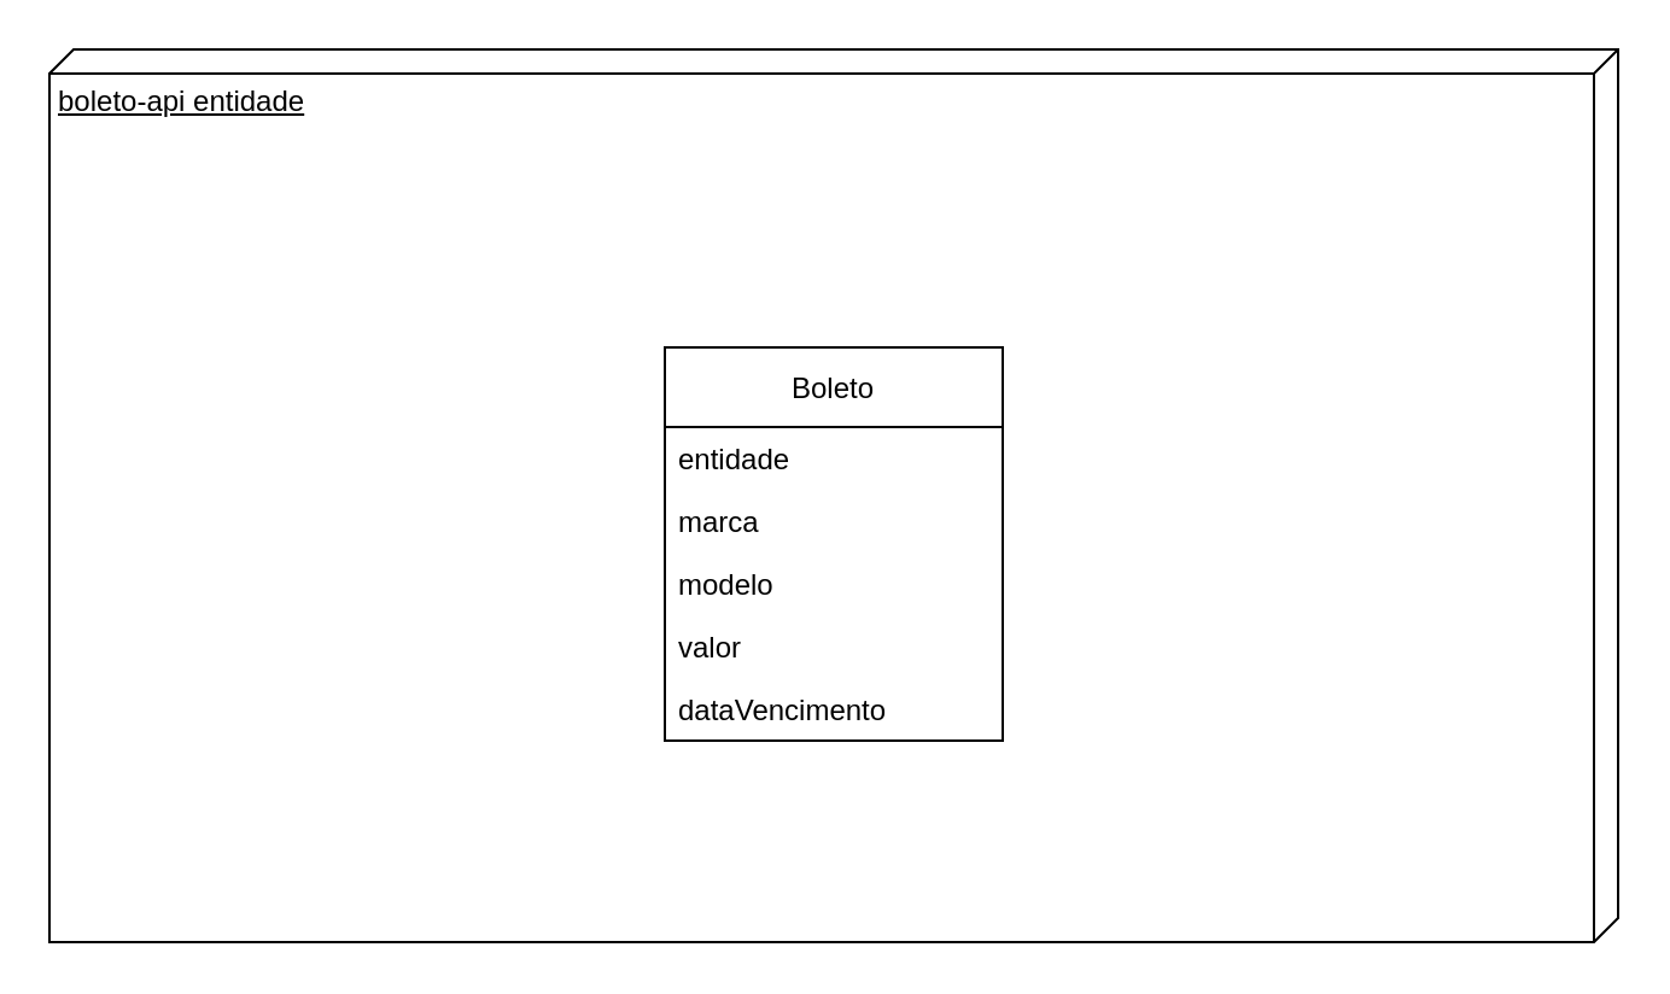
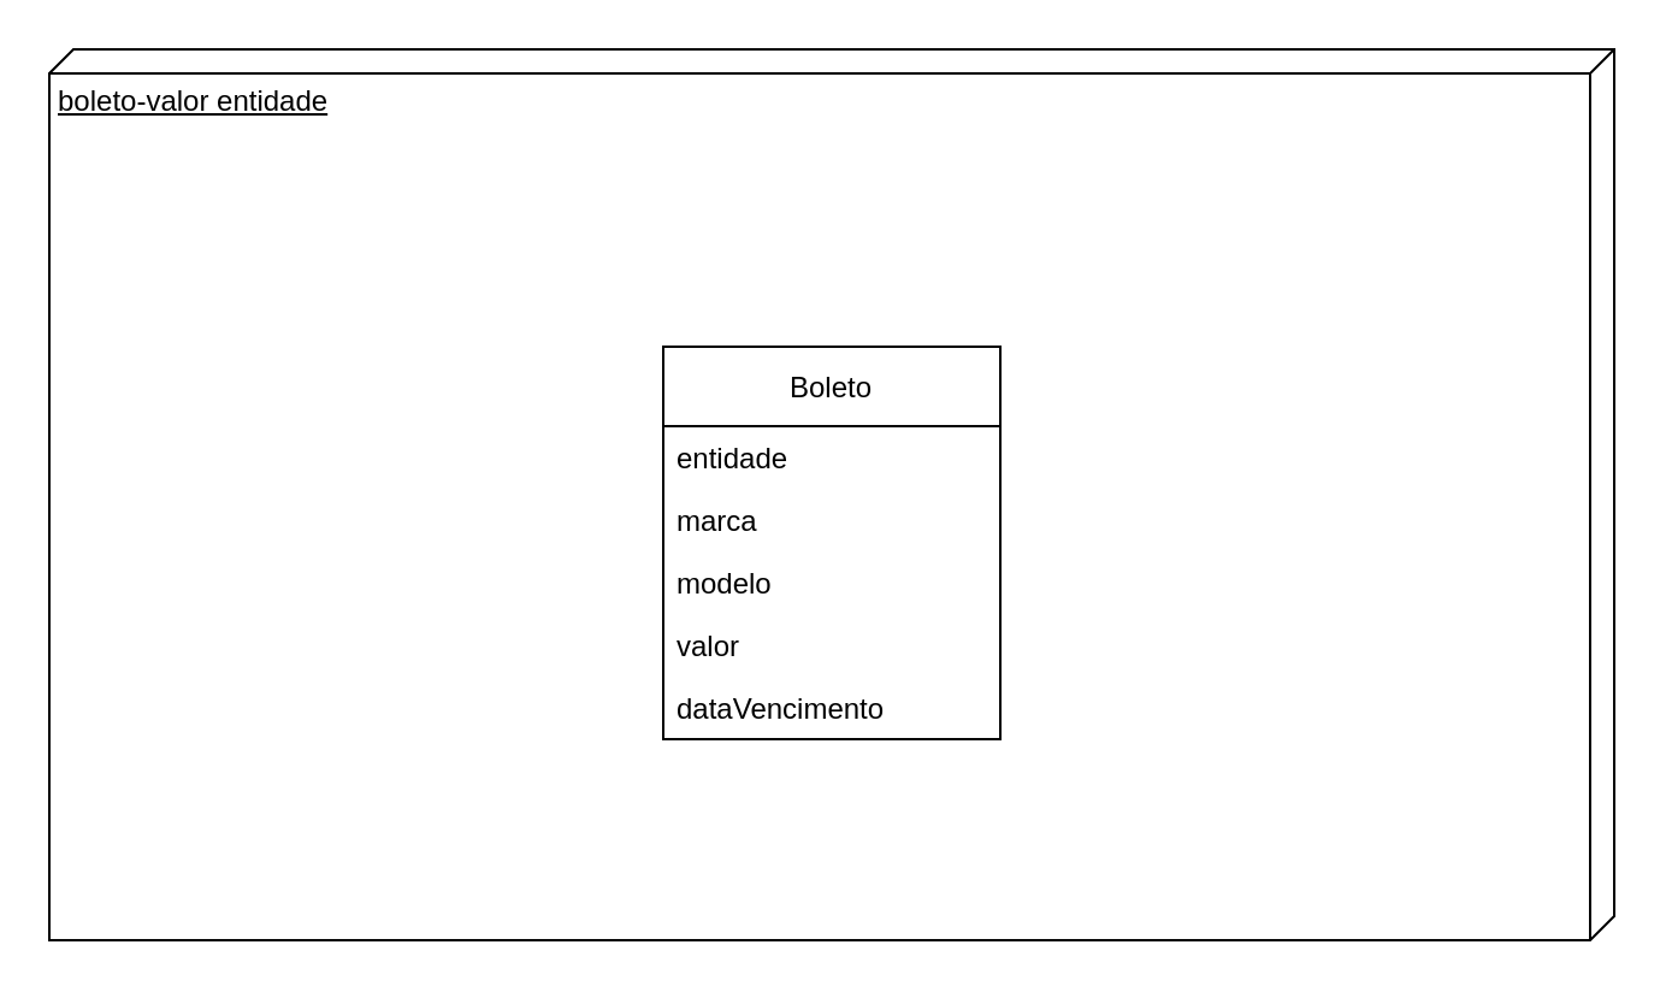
- <mxCell id="2" value="boleto-api entidade" style="verticalAlign=top;align=left;spacingTop=8;spacingLeft=2;spacingRight=12;shape=cube;size=10;direction=south;fontStyle=4;html=1;" vertex="1" parent="1"><mxGeometry x="20" y="20" width="650" height="370" as="geometry" /></mxCell>
+ <mxCell id="2" value="boleto-valor entidade" style="verticalAlign=top;align=left;spacingTop=8;spacingLeft=2;spacingRight=12;shape=cube;size=10;direction=south;fontStyle=4;html=1;" vertex="1" parent="1"><mxGeometry x="20" y="20" width="650" height="370" as="geometry" /></mxCell>
